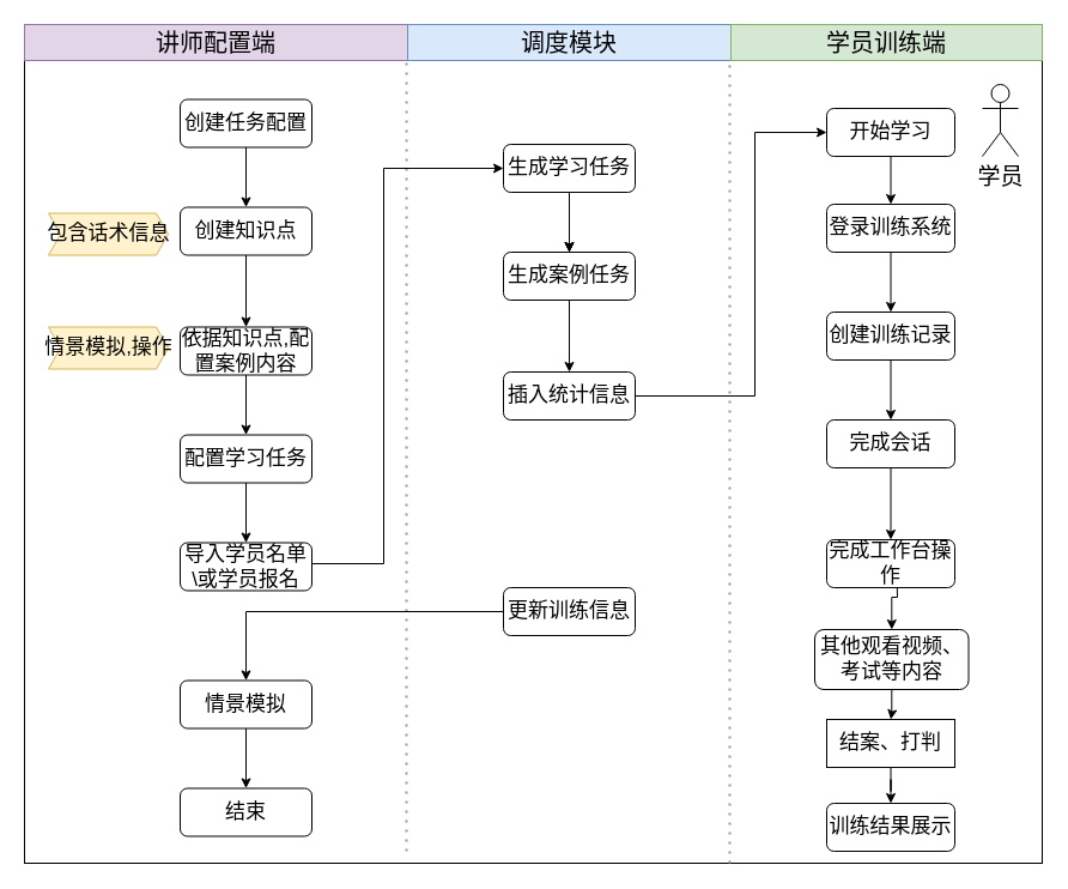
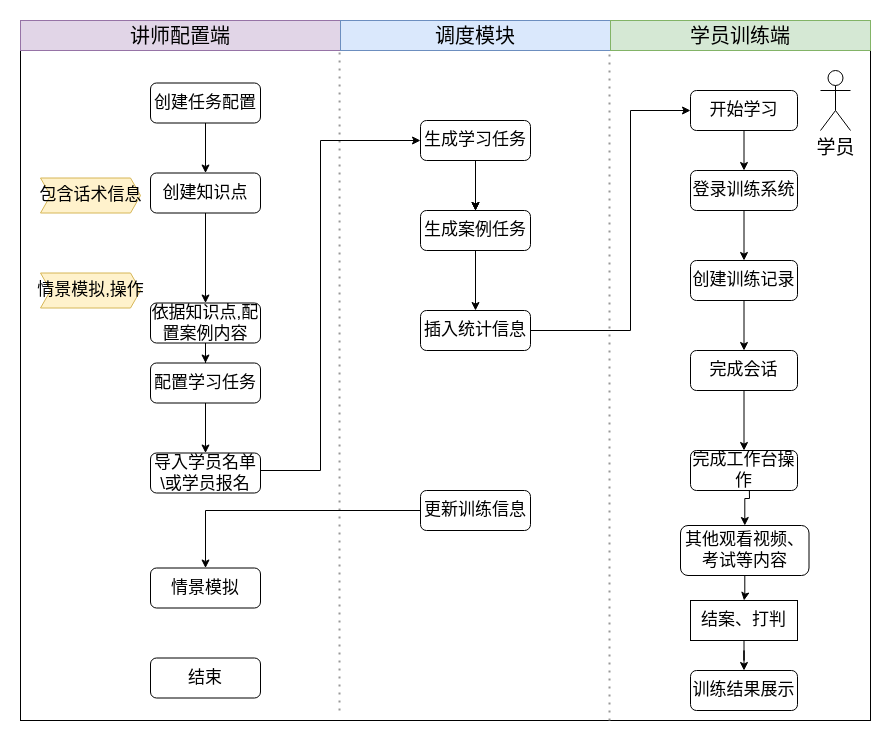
- <mxCell id="13" value="依据知识点,配置案例内容" style="rounded=1;whiteSpace=wrap;html=1;fontSize=17;" parent="1" vertex="1"><mxGeometry x="150" y="272.5" width="110" height="40" as="geometry" /></mxCell>
+ <mxCell id="13" value="依据知识点,配置案例内容" style="rounded=1;whiteSpace=wrap;html=1;fontSize=17;" parent="1" vertex="1"><mxGeometry x="150" y="302.5" width="110" height="40" as="geometry" /></mxCell>
- <mxCell id="44" value="" style="edgeStyle=orthogonalEdgeStyle;rounded=0;orthogonalLoop=1;jettySize=auto;html=1;fontSize=14;" parent="1" source="45" target="46" edge="1"><mxGeometry relative="1" as="geometry" /></mxCell>
